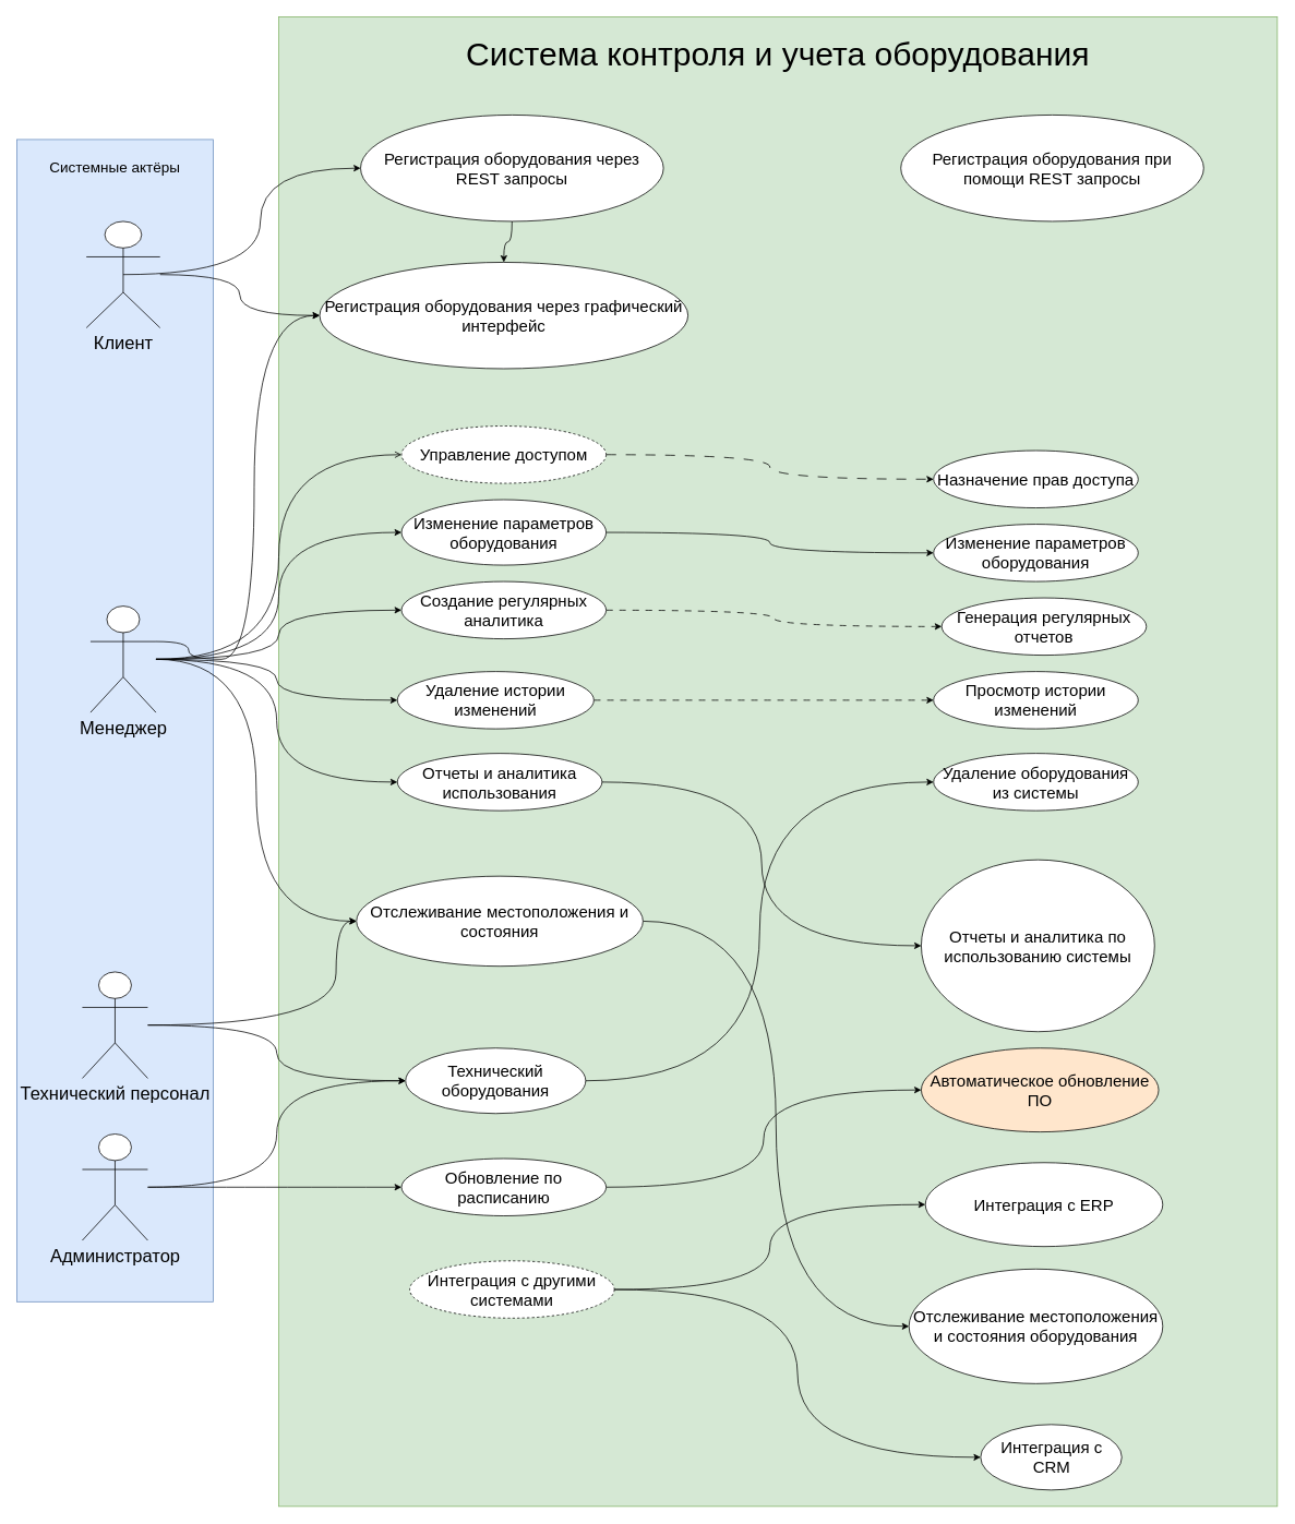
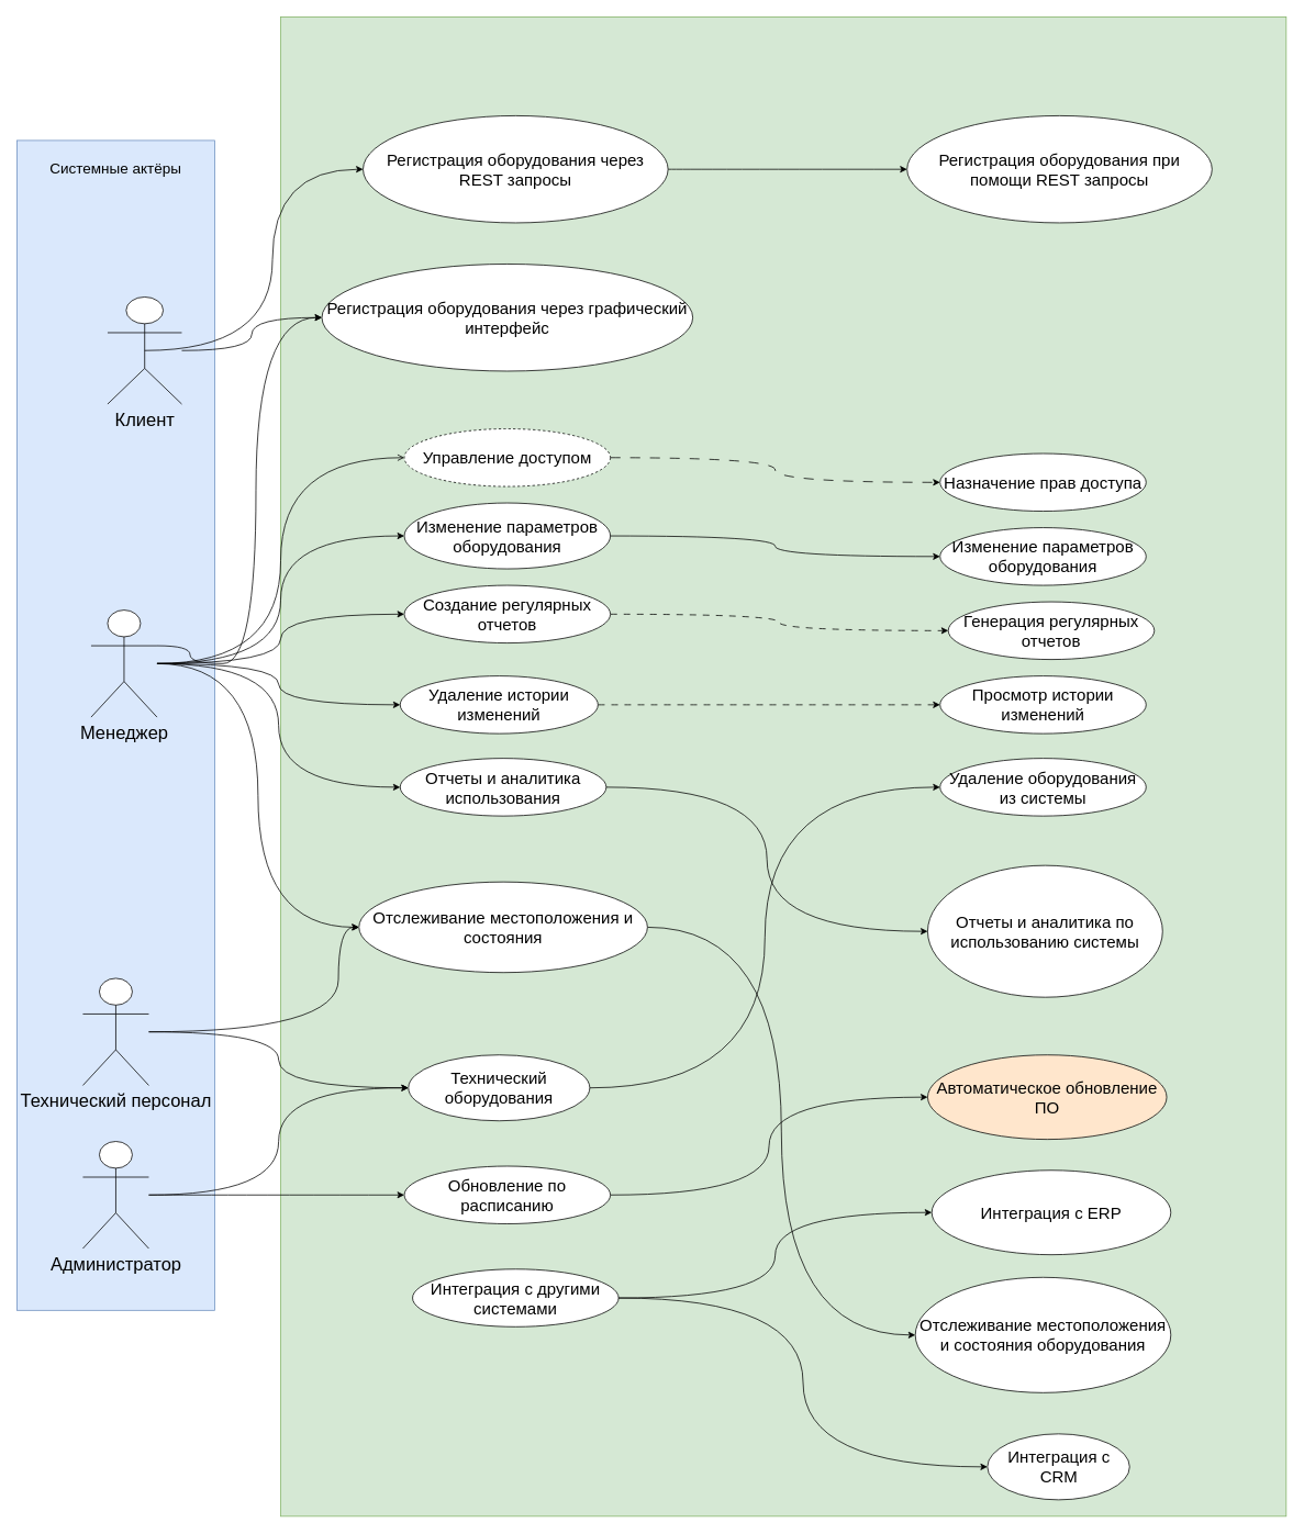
- <mxCell id="56" value="Система контроля и учета оборудования" style="text;html=1;align=center;verticalAlign=middle;whiteSpace=wrap;rounded=0;fontSize=40;" vertex="1" parent="1"><mxGeometry x="555" y="50" width="790" height="30" as="geometry" /></mxCell>
- <mxCell id="15" style="edgeStyle=orthogonalEdgeStyle;rounded=0;orthogonalLoop=1;jettySize=auto;html=1;curved=1;" edge="1" parent="1" source="16" target="17"><mxGeometry relative="1" as="geometry" /></mxCell>
+ <mxCell id="15" style="edgeStyle=orthogonalEdgeStyle;rounded=0;orthogonalLoop=1;jettySize=auto;html=1;entryX=0;entryY=0.5;entryDx=0;entryDy=0;curved=1;" edge="1" parent="1" source="16" target="18"><mxGeometry relative="1" as="geometry" /></mxCell>
- <mxCell id="6" value="Клиент" style="shape=umlActor;verticalLabelPosition=bottom;verticalAlign=top;html=1;outlineConnect=0;fontSize=22;" vertex="1" parent="1"><mxGeometry x="105" y="270" width="90" height="130" as="geometry" /></mxCell>
+ <mxCell id="6" value="Клиент" style="shape=umlActor;verticalLabelPosition=bottom;verticalAlign=top;html=1;outlineConnect=0;fontSize=22;" vertex="1" parent="1"><mxGeometry x="130" y="360" width="90" height="130" as="geometry" /></mxCell>
- <mxCell id="28" value="Создание регулярных аналитика" style="ellipse;whiteSpace=wrap;html=1;fontSize=20;" vertex="1" parent="1"><mxGeometry x="490" y="710" width="250" height="70" as="geometry" /></mxCell>
+ <mxCell id="28" value="Создание регулярных отчетов" style="ellipse;whiteSpace=wrap;html=1;fontSize=20;" vertex="1" parent="1"><mxGeometry x="490" y="710" width="250" height="70" as="geometry" /></mxCell>
- <mxCell id="36" value="Отчеты и аналитика по использованию системы" style="ellipse;whiteSpace=wrap;html=1;fontSize=20;" vertex="1" parent="1"><mxGeometry x="1125" y="1050" width="285" height="210" as="geometry" /></mxCell>
+ <mxCell id="36" value="Отчеты и аналитика по использованию системы" style="ellipse;whiteSpace=wrap;html=1;fontSize=20;" vertex="1" parent="1"><mxGeometry x="1125" y="1050" width="285" height="160" as="geometry" /></mxCell>
- <mxCell id="41" value="Интеграция с другими системами" style="ellipse;whiteSpace=wrap;html=1;fontSize=20;dashed=1;" vertex="1" parent="1"><mxGeometry x="500" y="1540" width="250" height="70" as="geometry" /></mxCell>
+ <mxCell id="41" value="Интеграция с другими системами" style="ellipse;whiteSpace=wrap;html=1;fontSize=20;" vertex="1" parent="1"><mxGeometry x="500" y="1540" width="250" height="70" as="geometry" /></mxCell>
